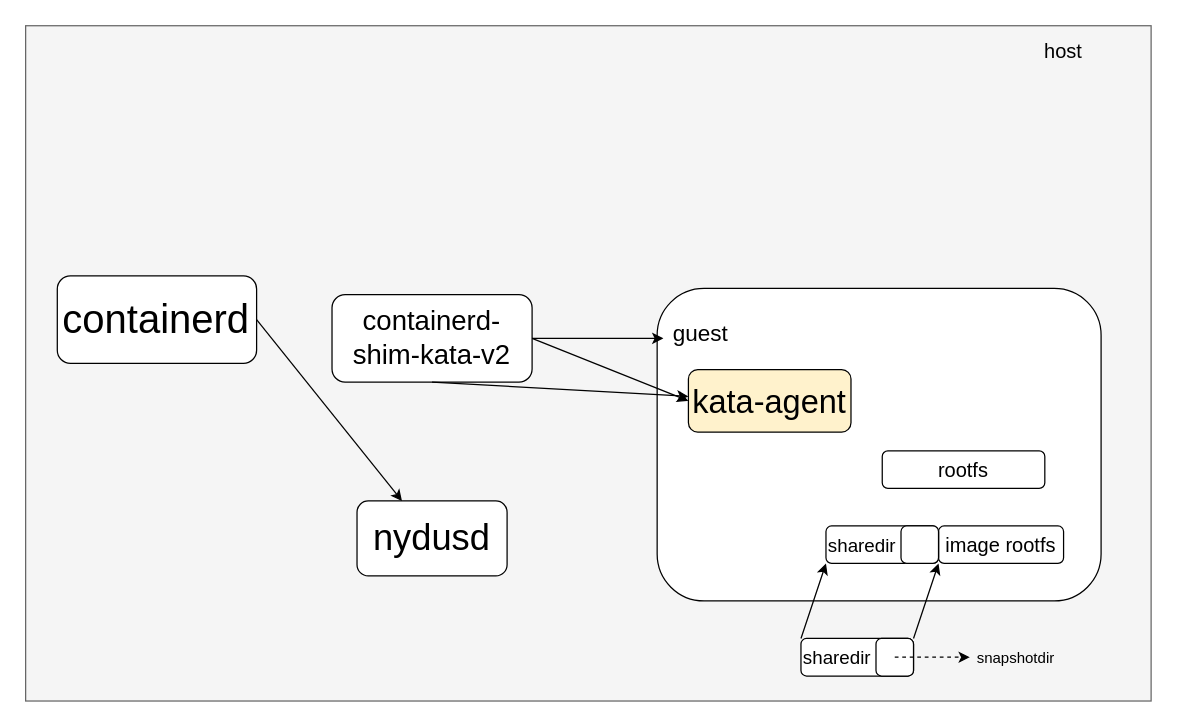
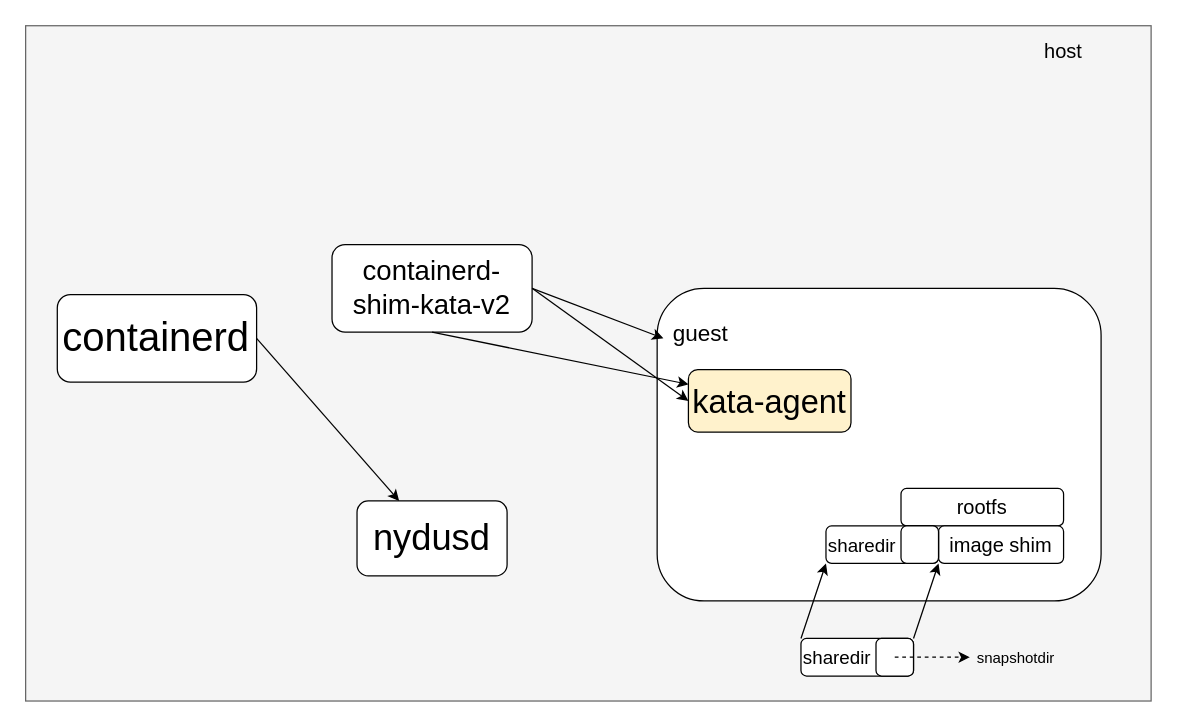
- <mxCell id="4" value="&lt;font style=&quot;font-size: 32px&quot;&gt;containerd&lt;/font&gt;" style="rounded=1;whiteSpace=wrap;html=1;fontSize=29;strokeWidth=1;" vertex="1" parent="1"><mxGeometry x="45.32" y="220" width="159.38" height="70" as="geometry" /></mxCell>
+ <mxCell id="4" value="&lt;font style=&quot;font-size: 32px&quot;&gt;containerd&lt;/font&gt;" style="rounded=1;whiteSpace=wrap;html=1;fontSize=29;strokeWidth=1;" vertex="1" parent="1"><mxGeometry x="45.32" y="235" width="159.38" height="70" as="geometry" /></mxCell>
- <mxCell id="5" value="&lt;font style=&quot;font-size: 22px&quot;&gt;containerd-shim-kata-v2&lt;/font&gt;" style="rounded=1;whiteSpace=wrap;html=1;" vertex="1" parent="1"><mxGeometry x="265" y="235" width="160" height="70" as="geometry" /></mxCell>
+ <mxCell id="5" value="&lt;font style=&quot;font-size: 22px&quot;&gt;containerd-shim-kata-v2&lt;/font&gt;" style="rounded=1;whiteSpace=wrap;html=1;" vertex="1" parent="1"><mxGeometry x="265" y="195" width="160" height="70" as="geometry" /></mxCell>
- <mxCell id="15" value="rootfs" style="rounded=1;whiteSpace=wrap;html=1;fontSize=16;strokeWidth=1;" vertex="1" parent="1"><mxGeometry x="705" y="360" width="130" height="30" as="geometry" /></mxCell>
+ <mxCell id="15" value="rootfs" style="rounded=1;whiteSpace=wrap;html=1;fontSize=16;strokeWidth=1;" vertex="1" parent="1"><mxGeometry x="720" y="390" width="130" height="30" as="geometry" /></mxCell>
- <mxCell id="16" value="image rootfs" style="rounded=1;whiteSpace=wrap;html=1;fontSize=16;strokeWidth=1;" vertex="1" parent="1"><mxGeometry x="750" y="420" width="100" height="30" as="geometry" /></mxCell>
+ <mxCell id="16" value="image shim" style="rounded=1;whiteSpace=wrap;html=1;fontSize=16;strokeWidth=1;" vertex="1" parent="1"><mxGeometry x="750" y="420" width="100" height="30" as="geometry" /></mxCell>
